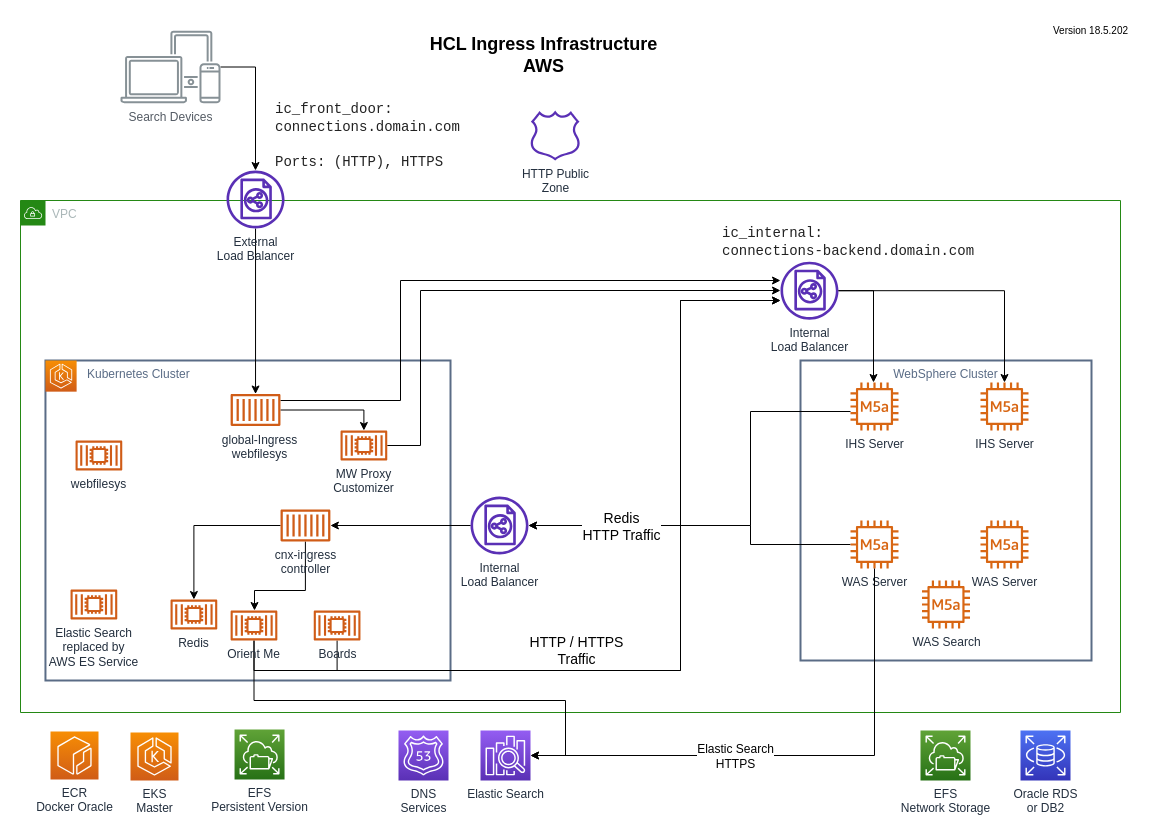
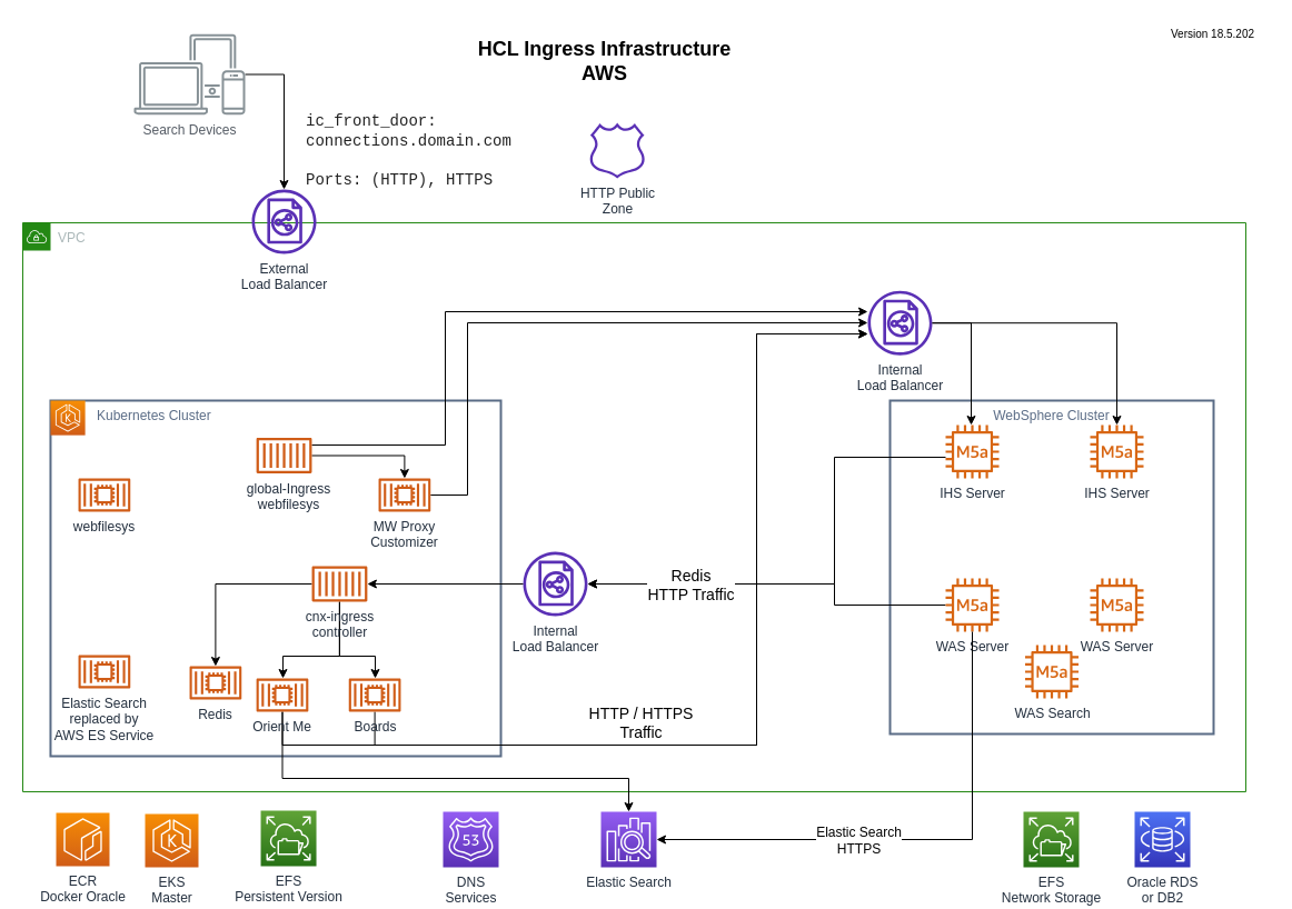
- <mxCell id="14" value="&lt;span style=&quot;color: rgb(34 , 34 , 34) ; font-size: 14px ; white-space: pre ; background-color: rgb(255 , 255 , 255)&quot;&gt;&lt;font face=&quot;Courier New&quot;&gt;ic_internal&lt;/font&gt;&lt;/span&gt;&lt;span style=&quot;color: rgb(34 , 34 , 34) ; font-size: 14px ; white-space: pre ; background-color: rgb(255 , 255 , 255)&quot;&gt;&lt;font face=&quot;Courier New&quot;&gt;:&lt;br&gt;connections-backend.domain.com&lt;/font&gt;&lt;font face=&quot;monaco, bitstream vera sans mono, lucida console, terminal, monospace&quot;&gt;&lt;br&gt;&lt;/font&gt;&lt;/span&gt;" style="text;html=1;strokeColor=none;fillColor=none;align=left;verticalAlign=middle;whiteSpace=wrap;rounded=0;" parent="2" vertex="1"><mxGeometry x="675.04" y="-78.84" width="280" height="40" as="geometry" /></mxCell>
- <mxCell id="28" style="edgeStyle=orthogonalEdgeStyle;rounded=0;orthogonalLoop=1;jettySize=auto;html=1;fontSize=10;fontColor=#000000;" parent="1" source="29" target="17" edge="1"><mxGeometry relative="1" as="geometry" /></mxCell>
- <mxCell id="27" value="webfilesys" style="outlineConnect=0;fontColor=#232F3E;gradientColor=none;fillColor=#D05C17;strokeColor=none;dashed=0;verticalLabelPosition=bottom;verticalAlign=top;align=center;html=1;fontSize=12;fontStyle=0;aspect=fixed;pointerEvents=1;shape=mxgraph.aws4.container_2;" vertex="1" parent="2"><mxGeometry x="30.04" y="140" width="46.8" height="30" as="geometry" /></mxCell>
+ <mxCell id="27" value="webfilesys" style="outlineConnect=0;fontColor=#232F3E;gradientColor=none;fillColor=#D05C17;strokeColor=none;dashed=0;verticalLabelPosition=bottom;verticalAlign=top;align=center;html=1;fontSize=12;fontStyle=0;aspect=fixed;pointerEvents=1;shape=mxgraph.aws4.container_2;" vertex="1" parent="2"><mxGeometry x="25.04" y="130" width="46.8" height="30" as="geometry" /></mxCell>
+ <mxCell id="37" style="edgeStyle=orthogonalEdgeStyle;rounded=0;orthogonalLoop=1;jettySize=auto;html=1;fontSize=14;fontColor=#000000;" parent="1" source="39" target="43" edge="1"><mxGeometry relative="1" as="geometry"><Array as="points"><mxPoint x="305" y="590" /><mxPoint x="337" y="590" /></Array></mxGeometry></mxCell>
- <mxCell id="48" value="Elastic Search" style="outlineConnect=0;fontColor=#232F3E;gradientColor=#945DF2;gradientDirection=north;fillColor=#5A30B5;strokeColor=#ffffff;dashed=0;verticalLabelPosition=bottom;verticalAlign=top;align=center;html=1;fontSize=12;fontStyle=0;aspect=fixed;shape=mxgraph.aws4.resourceIcon;resIcon=mxgraph.aws4.elasticsearch_service;" vertex="1" parent="1"><mxGeometry x="480" y="730" width="50" height="50" as="geometry" /></mxCell>
+ <mxCell id="48" value="Elastic Search" style="outlineConnect=0;fontColor=#232F3E;gradientColor=#945DF2;gradientDirection=north;fillColor=#5A30B5;strokeColor=#ffffff;dashed=0;verticalLabelPosition=bottom;verticalAlign=top;align=center;html=1;fontSize=12;fontStyle=0;aspect=fixed;shape=mxgraph.aws4.resourceIcon;resIcon=mxgraph.aws4.elasticsearch_service;" vertex="1" parent="1"><mxGeometry x="540" y="730" width="50" height="50" as="geometry" /></mxCell>
